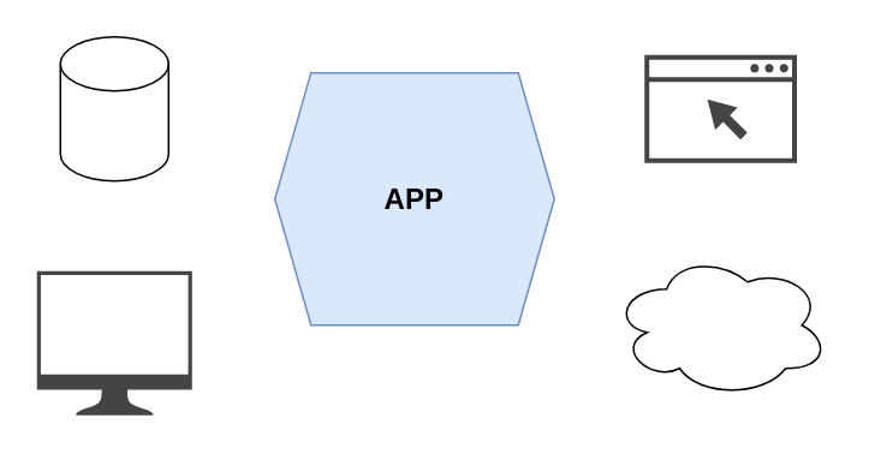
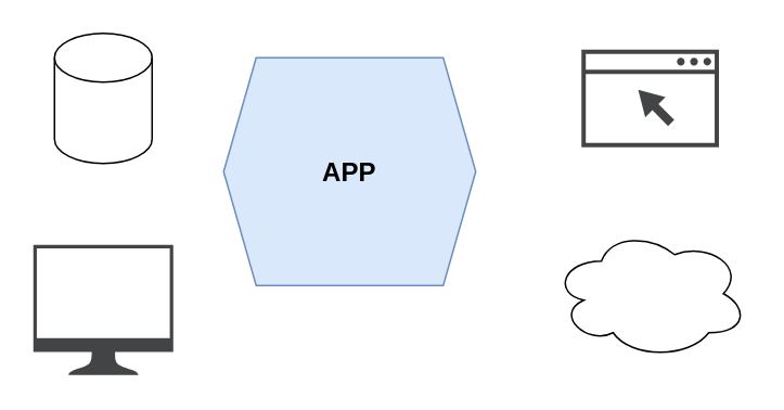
- <mxCell id="2" value="APP" style="shape=hexagon;perimeter=hexagonPerimeter2;whiteSpace=wrap;html=1;fixedSize=1;fillColor=#dae8fc;strokeColor=#6c8ebf;fontStyle=1;fontSize=16;" parent="1" vertex="1"><mxGeometry x="152" y="40" width="155" height="140" as="geometry" /></mxCell>
+ <mxCell id="2" value="APP" style="shape=hexagon;perimeter=hexagonPerimeter2;whiteSpace=wrap;html=1;fixedSize=1;fillColor=#dae8fc;strokeColor=#6c8ebf;fontStyle=1;fontSize=16;" parent="1" vertex="1"><mxGeometry x="137" y="35" width="155" height="140" as="geometry" /></mxCell>
